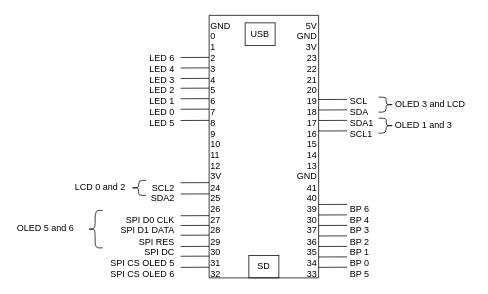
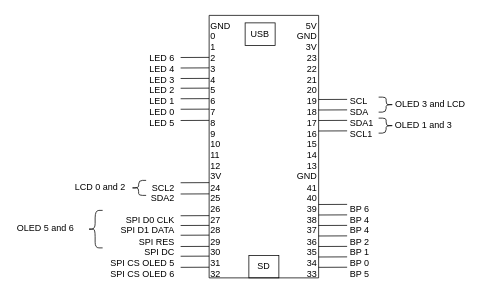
- <mxCell id="24" value="&lt;br&gt;&lt;br&gt;&lt;br&gt;&lt;br&gt;&lt;br&gt;&lt;br&gt;&lt;br&gt;SCL&lt;br&gt;SDA&lt;br&gt;SDA1&lt;br&gt;SCL1&lt;br&gt;&lt;br&gt;&lt;br&gt;&lt;br&gt;&lt;br&gt;&lt;br&gt;&lt;br&gt;BP 6&lt;br&gt;BP 4&lt;br&gt;BP 3&lt;br&gt;BP 2&lt;br&gt;BP 1&lt;br&gt;BP 0&lt;br&gt;BP 5" style="text;html=1;strokeColor=none;fillColor=none;align=left;verticalAlign=top;whiteSpace=wrap;rounded=0;" vertex="1" parent="1"><mxGeometry x="464" y="20" width="80" height="350" as="geometry" /></mxCell>
+ <mxCell id="24" value="&lt;br&gt;&lt;br&gt;&lt;br&gt;&lt;br&gt;&lt;br&gt;&lt;br&gt;&lt;br&gt;SCL&lt;br&gt;SDA&lt;br&gt;SDA1&lt;br&gt;SCL1&lt;br&gt;&lt;br&gt;&lt;br&gt;&lt;br&gt;&lt;br&gt;&lt;br&gt;&lt;br&gt;BP 6&lt;br&gt;BP 4&lt;br&gt;BP 4&lt;br&gt;BP 2&lt;br&gt;BP 1&lt;br&gt;BP 0&lt;br&gt;BP 5" style="text;html=1;strokeColor=none;fillColor=none;align=left;verticalAlign=top;whiteSpace=wrap;rounded=0;" vertex="1" parent="1"><mxGeometry x="464" y="20" width="80" height="350" as="geometry" /></mxCell>
- <mxCell id="7" value="5V&lt;br&gt;GND&lt;br&gt;3V&lt;br&gt;23&lt;br&gt;22&lt;br&gt;21&lt;br&gt;20&lt;br&gt;19&lt;br&gt;18&lt;br&gt;17&lt;br&gt;16&lt;br&gt;15&lt;br&gt;14&lt;br&gt;13&lt;br&gt;GND&lt;br&gt;41&lt;br&gt;40&lt;br&gt;39&lt;br&gt;30&lt;br&gt;37&lt;br&gt;36&lt;br&gt;35&lt;br&gt;34&lt;br&gt;33" style="text;html=1;strokeColor=none;fillColor=none;align=right;verticalAlign=top;whiteSpace=wrap;rounded=0;" vertex="1" parent="1"><mxGeometry x="384" y="20" width="40" height="350" as="geometry" /></mxCell>
+ <mxCell id="7" value="5V&lt;br&gt;GND&lt;br&gt;3V&lt;br&gt;23&lt;br&gt;22&lt;br&gt;21&lt;br&gt;20&lt;br&gt;19&lt;br&gt;18&lt;br&gt;17&lt;br&gt;16&lt;br&gt;15&lt;br&gt;14&lt;br&gt;13&lt;br&gt;GND&lt;br&gt;41&lt;br&gt;40&lt;br&gt;39&lt;br&gt;38&lt;br&gt;37&lt;br&gt;36&lt;br&gt;35&lt;br&gt;34&lt;br&gt;33" style="text;html=1;strokeColor=none;fillColor=none;align=right;verticalAlign=top;whiteSpace=wrap;rounded=0;" vertex="1" parent="1"><mxGeometry x="384" y="20" width="40" height="350" as="geometry" /></mxCell>
